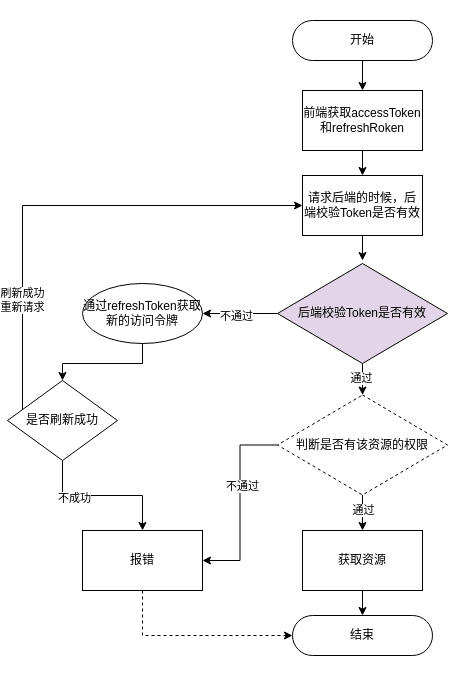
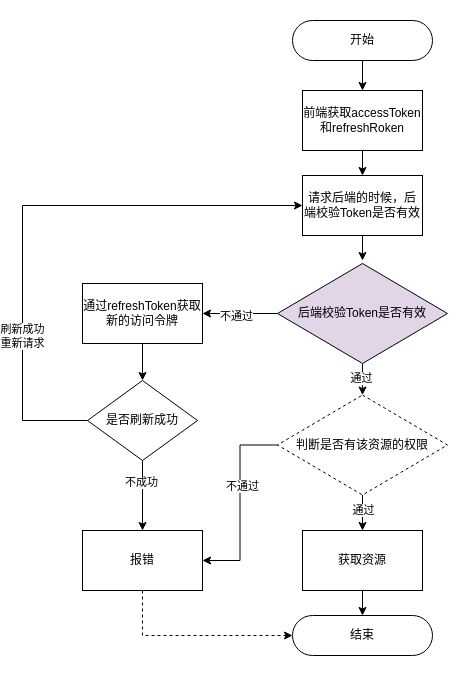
- <mxCell id="24" value="通过refreshToken获取新的访问令牌" style="ellipse;whiteSpace=wrap;html=1;" vertex="1" parent="1"><mxGeometry x="80" y="283" width="120" height="60" as="geometry" /></mxCell>
+ <mxCell id="24" value="通过refreshToken获取新的访问令牌" style="rounded=0;whiteSpace=wrap;html=1;" vertex="1" parent="1"><mxGeometry x="80" y="283" width="120" height="60" as="geometry" /></mxCell>
- <mxCell id="29" value="是否刷新成功" style="rhombus;whiteSpace=wrap;html=1;" vertex="1" parent="1"><mxGeometry x="5" y="380" width="110" height="80" as="geometry" /></mxCell>
+ <mxCell id="29" value="是否刷新成功" style="rhombus;whiteSpace=wrap;html=1;" vertex="1" parent="1"><mxGeometry x="85" y="380" width="110" height="80" as="geometry" /></mxCell>
